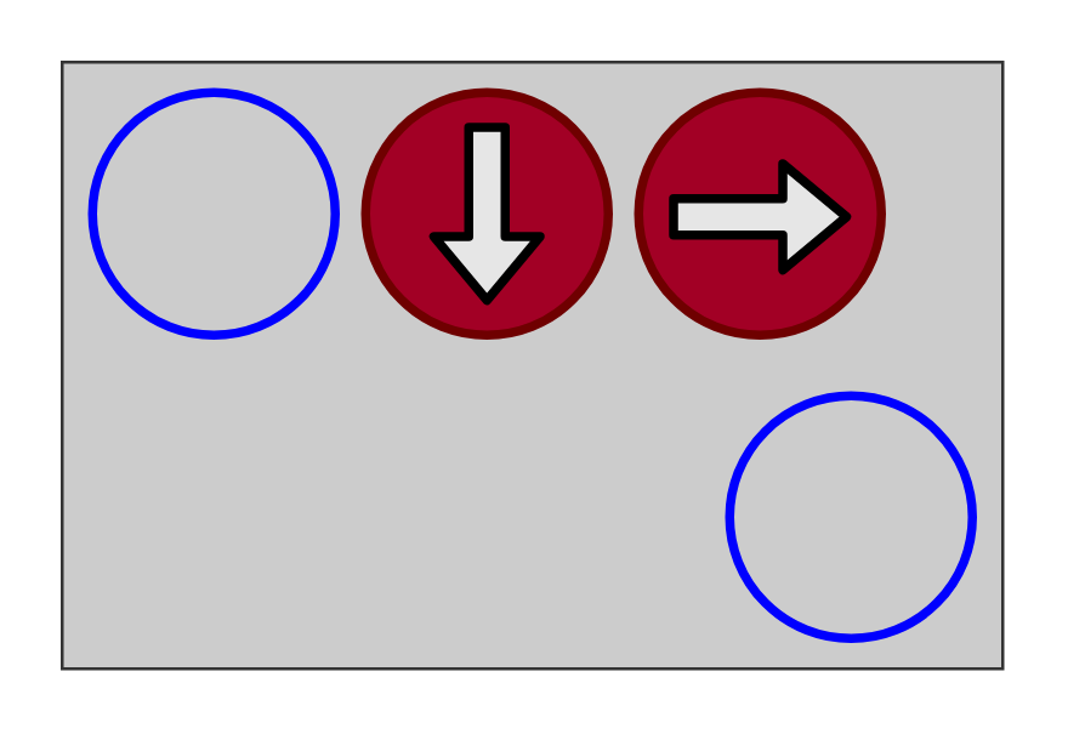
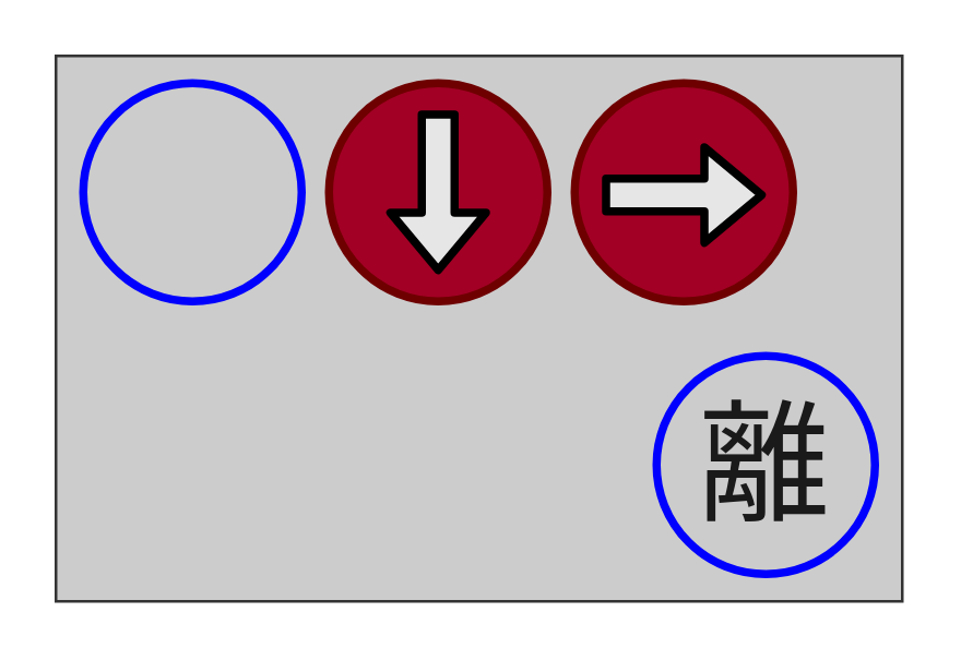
+ <mxCell id="12" value="&lt;font face=&quot;Verdana&quot; style=&quot;font-size: 48px;&quot;&gt;離&lt;br style=&quot;font-size: 48px;&quot;&gt;&lt;/font&gt;" style="text;strokeColor=none;align=center;fillColor=none;html=1;verticalAlign=middle;whiteSpace=wrap;rounded=0;fontSize=48;labelBorderColor=none;fontColor=#1A1A1A;labelBackgroundColor=none;" parent="10" vertex="1"><mxGeometry y="15" width="80" height="50" as="geometry" /></mxCell>
